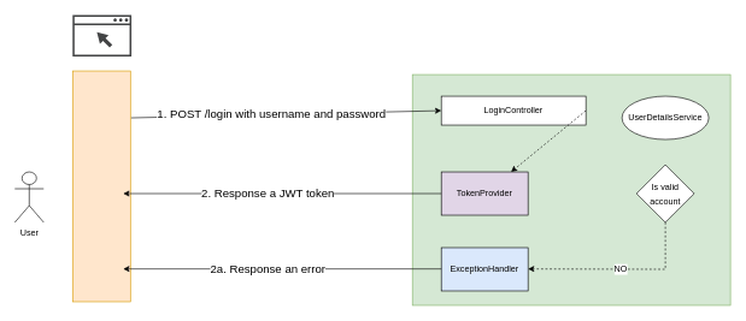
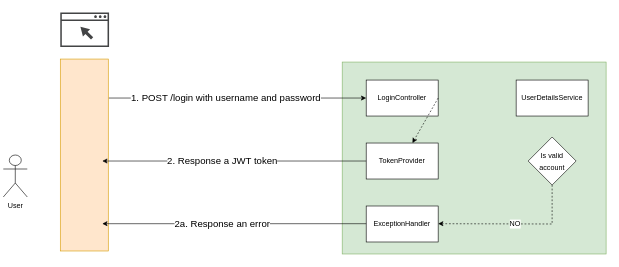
- <mxCell id="8" value="LoginController" style="rounded=0;whiteSpace=wrap;html=1;" vertex="1" parent="1"><mxGeometry x="610" y="132.88" width="200" height="40" as="geometry" /></mxCell>
+ <mxCell id="8" value="LoginController" style="rounded=0;whiteSpace=wrap;html=1;" vertex="1" parent="1"><mxGeometry x="610" y="132.88" width="120" height="60" as="geometry" /></mxCell>
- <mxCell id="9" value="UserDetailsService" style="ellipse;whiteSpace=wrap;html=1;" vertex="1" parent="1"><mxGeometry x="860" y="132.88" width="120" height="60" as="geometry" /></mxCell>
+ <mxCell id="9" value="UserDetailsService" style="rounded=0;whiteSpace=wrap;html=1;" vertex="1" parent="1"><mxGeometry x="860" y="132.88" width="120" height="60" as="geometry" /></mxCell>
- <mxCell id="12" value="TokenProvider" style="rounded=0;whiteSpace=wrap;html=1;fillColor=#e1d5e7;" vertex="1" parent="1"><mxGeometry x="610" y="237.88" width="120" height="60" as="geometry" /></mxCell>
+ <mxCell id="12" value="TokenProvider" style="rounded=0;whiteSpace=wrap;html=1;" vertex="1" parent="1"><mxGeometry x="610" y="237.88" width="120" height="60" as="geometry" /></mxCell>
- <mxCell id="3" value="User" style="shape=umlActor;verticalLabelPosition=bottom;verticalAlign=top;html=1;outlineConnect=0;" vertex="1" parent="1"><mxGeometry x="20" y="237.88" width="40" height="70" as="geometry" /></mxCell>
+ <mxCell id="3" value="User" style="shape=umlActor;verticalLabelPosition=bottom;verticalAlign=top;html=1;outlineConnect=0;" vertex="1" parent="1"><mxGeometry x="5" y="257.88" width="40" height="70" as="geometry" /></mxCell>
- <mxCell id="13" value="ExceptionHandler" style="rounded=0;whiteSpace=wrap;html=1;fillColor=#dae8fc;" vertex="1" parent="1"><mxGeometry x="610" y="342.88" width="120" height="60" as="geometry" /></mxCell>
+ <mxCell id="13" value="ExceptionHandler" style="rounded=0;whiteSpace=wrap;html=1;" vertex="1" parent="1"><mxGeometry x="610" y="342.88" width="120" height="60" as="geometry" /></mxCell>
